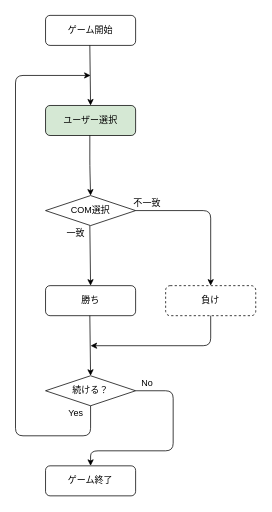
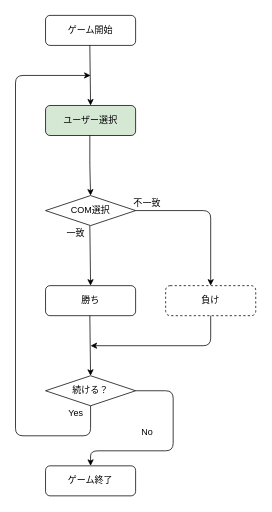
- <mxCell id="12" value="No" style="text;html=1;align=center;verticalAlign=middle;resizable=0;points=[];autosize=1;" parent="1" vertex="1"><mxGeometry x="180" y="500" width="30" height="20" as="geometry" /></mxCell>
+ <mxCell id="12" value="No" style="text;html=1;align=center;verticalAlign=middle;resizable=0;points=[];autosize=1;" parent="1" vertex="1"><mxGeometry x="180" y="565" width="30" height="20" as="geometry" /></mxCell>
